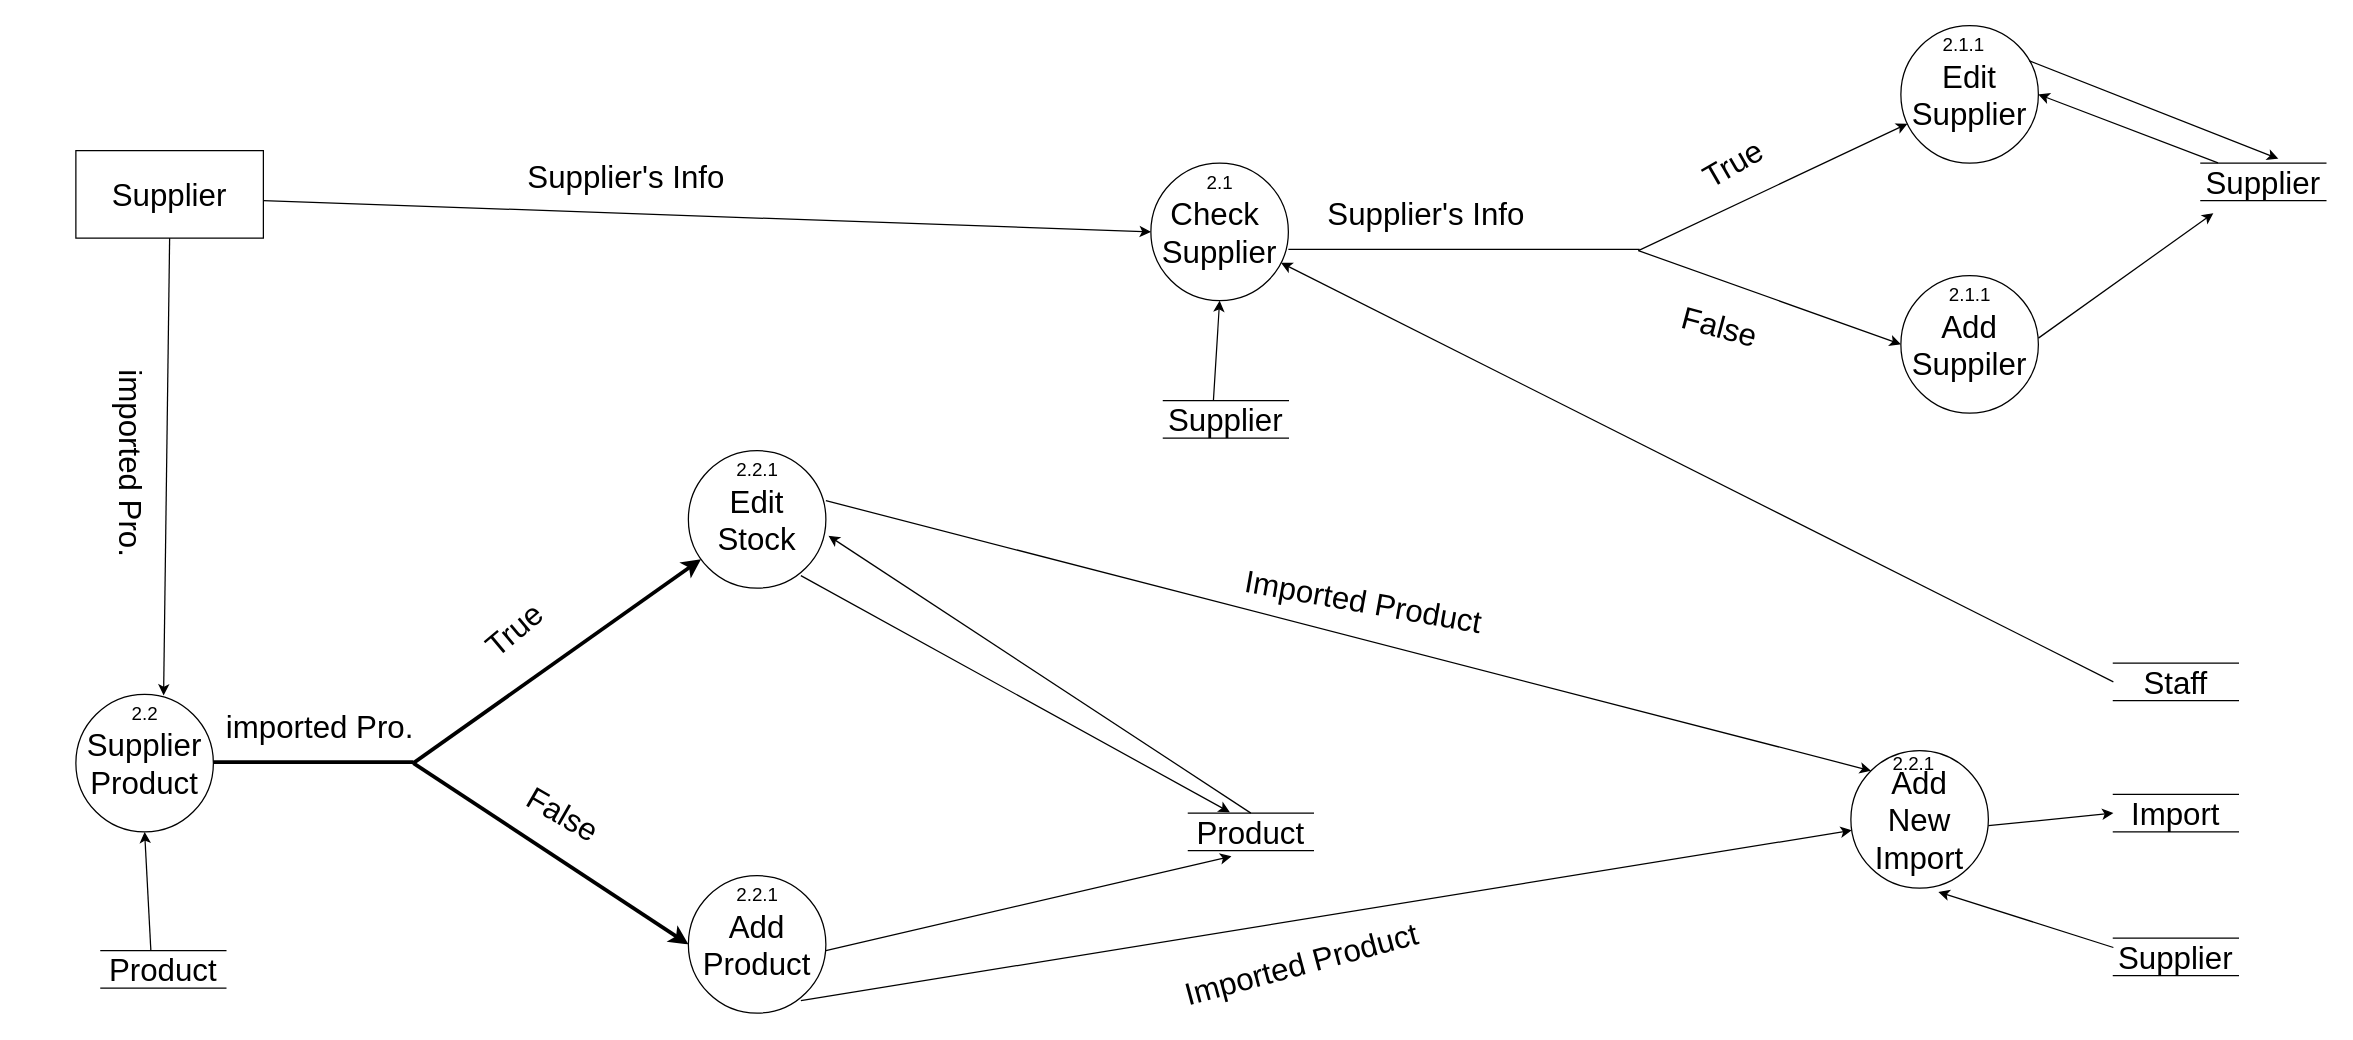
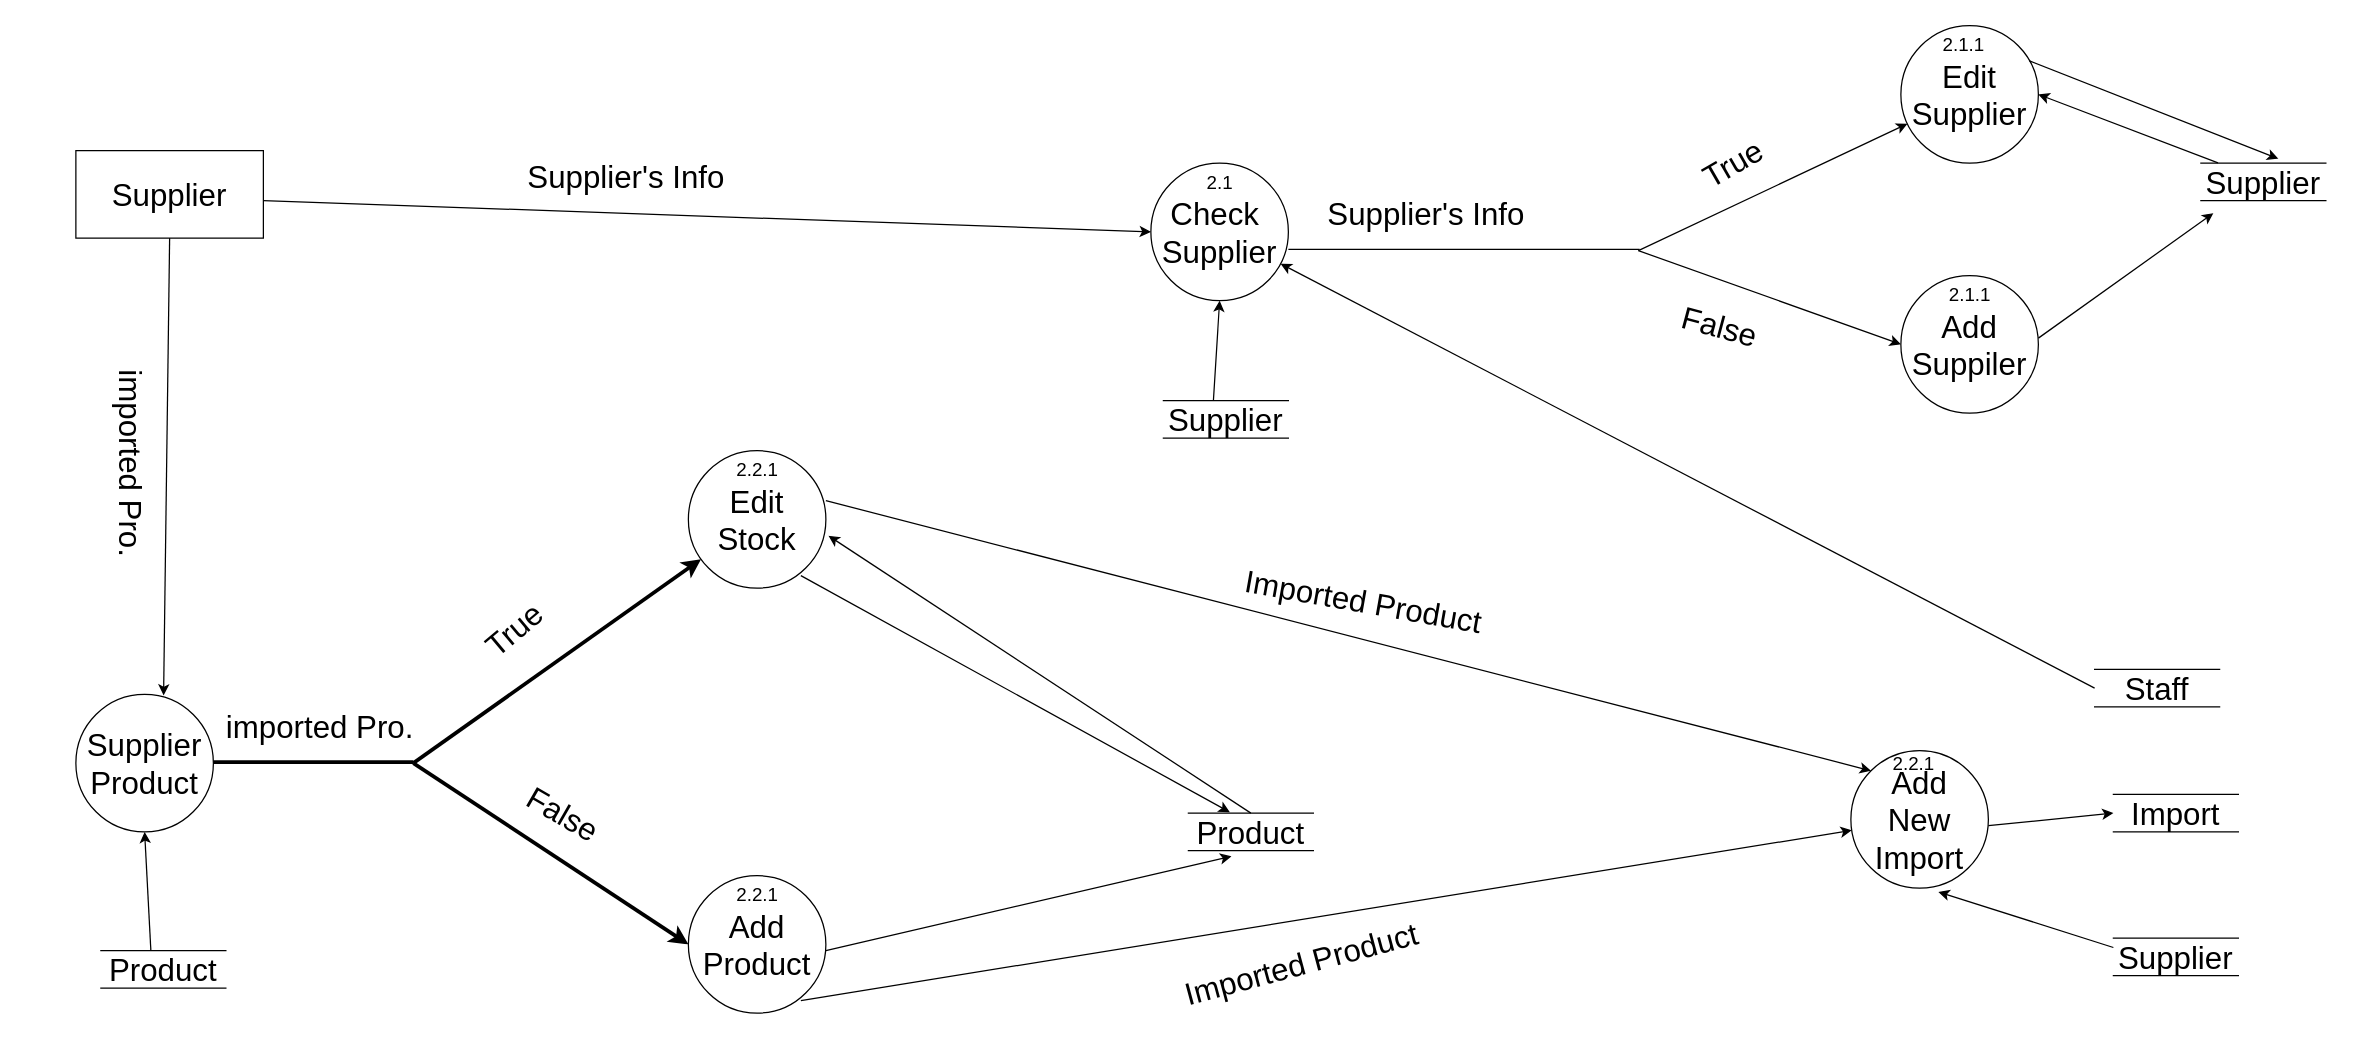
- <mxCell id="15" value="&lt;font style=&quot;font-size: 25px;&quot;&gt;Staff&lt;/font&gt;" style="html=1;dashed=0;whiteSpace=wrap;shape=partialRectangle;right=0;left=0;" parent="1" vertex="1"><mxGeometry x="1690" y="530" width="100" height="30" as="geometry" /></mxCell>
+ <mxCell id="15" value="&lt;font style=&quot;font-size: 25px;&quot;&gt;Staff&lt;/font&gt;" style="html=1;dashed=0;whiteSpace=wrap;shape=partialRectangle;right=0;left=0;" parent="1" vertex="1"><mxGeometry x="1675" y="535" width="100" height="30" as="geometry" /></mxCell>
- <mxCell id="48" value="&lt;font style=&quot;font-size: 15px;&quot;&gt;2.2&lt;/font&gt;" style="text;html=1;align=center;verticalAlign=middle;resizable=0;points=[];autosize=1;strokeColor=none;fillColor=none;" vertex="1" parent="1"><mxGeometry x="95" y="555" width="40" height="30" as="geometry" /></mxCell>
